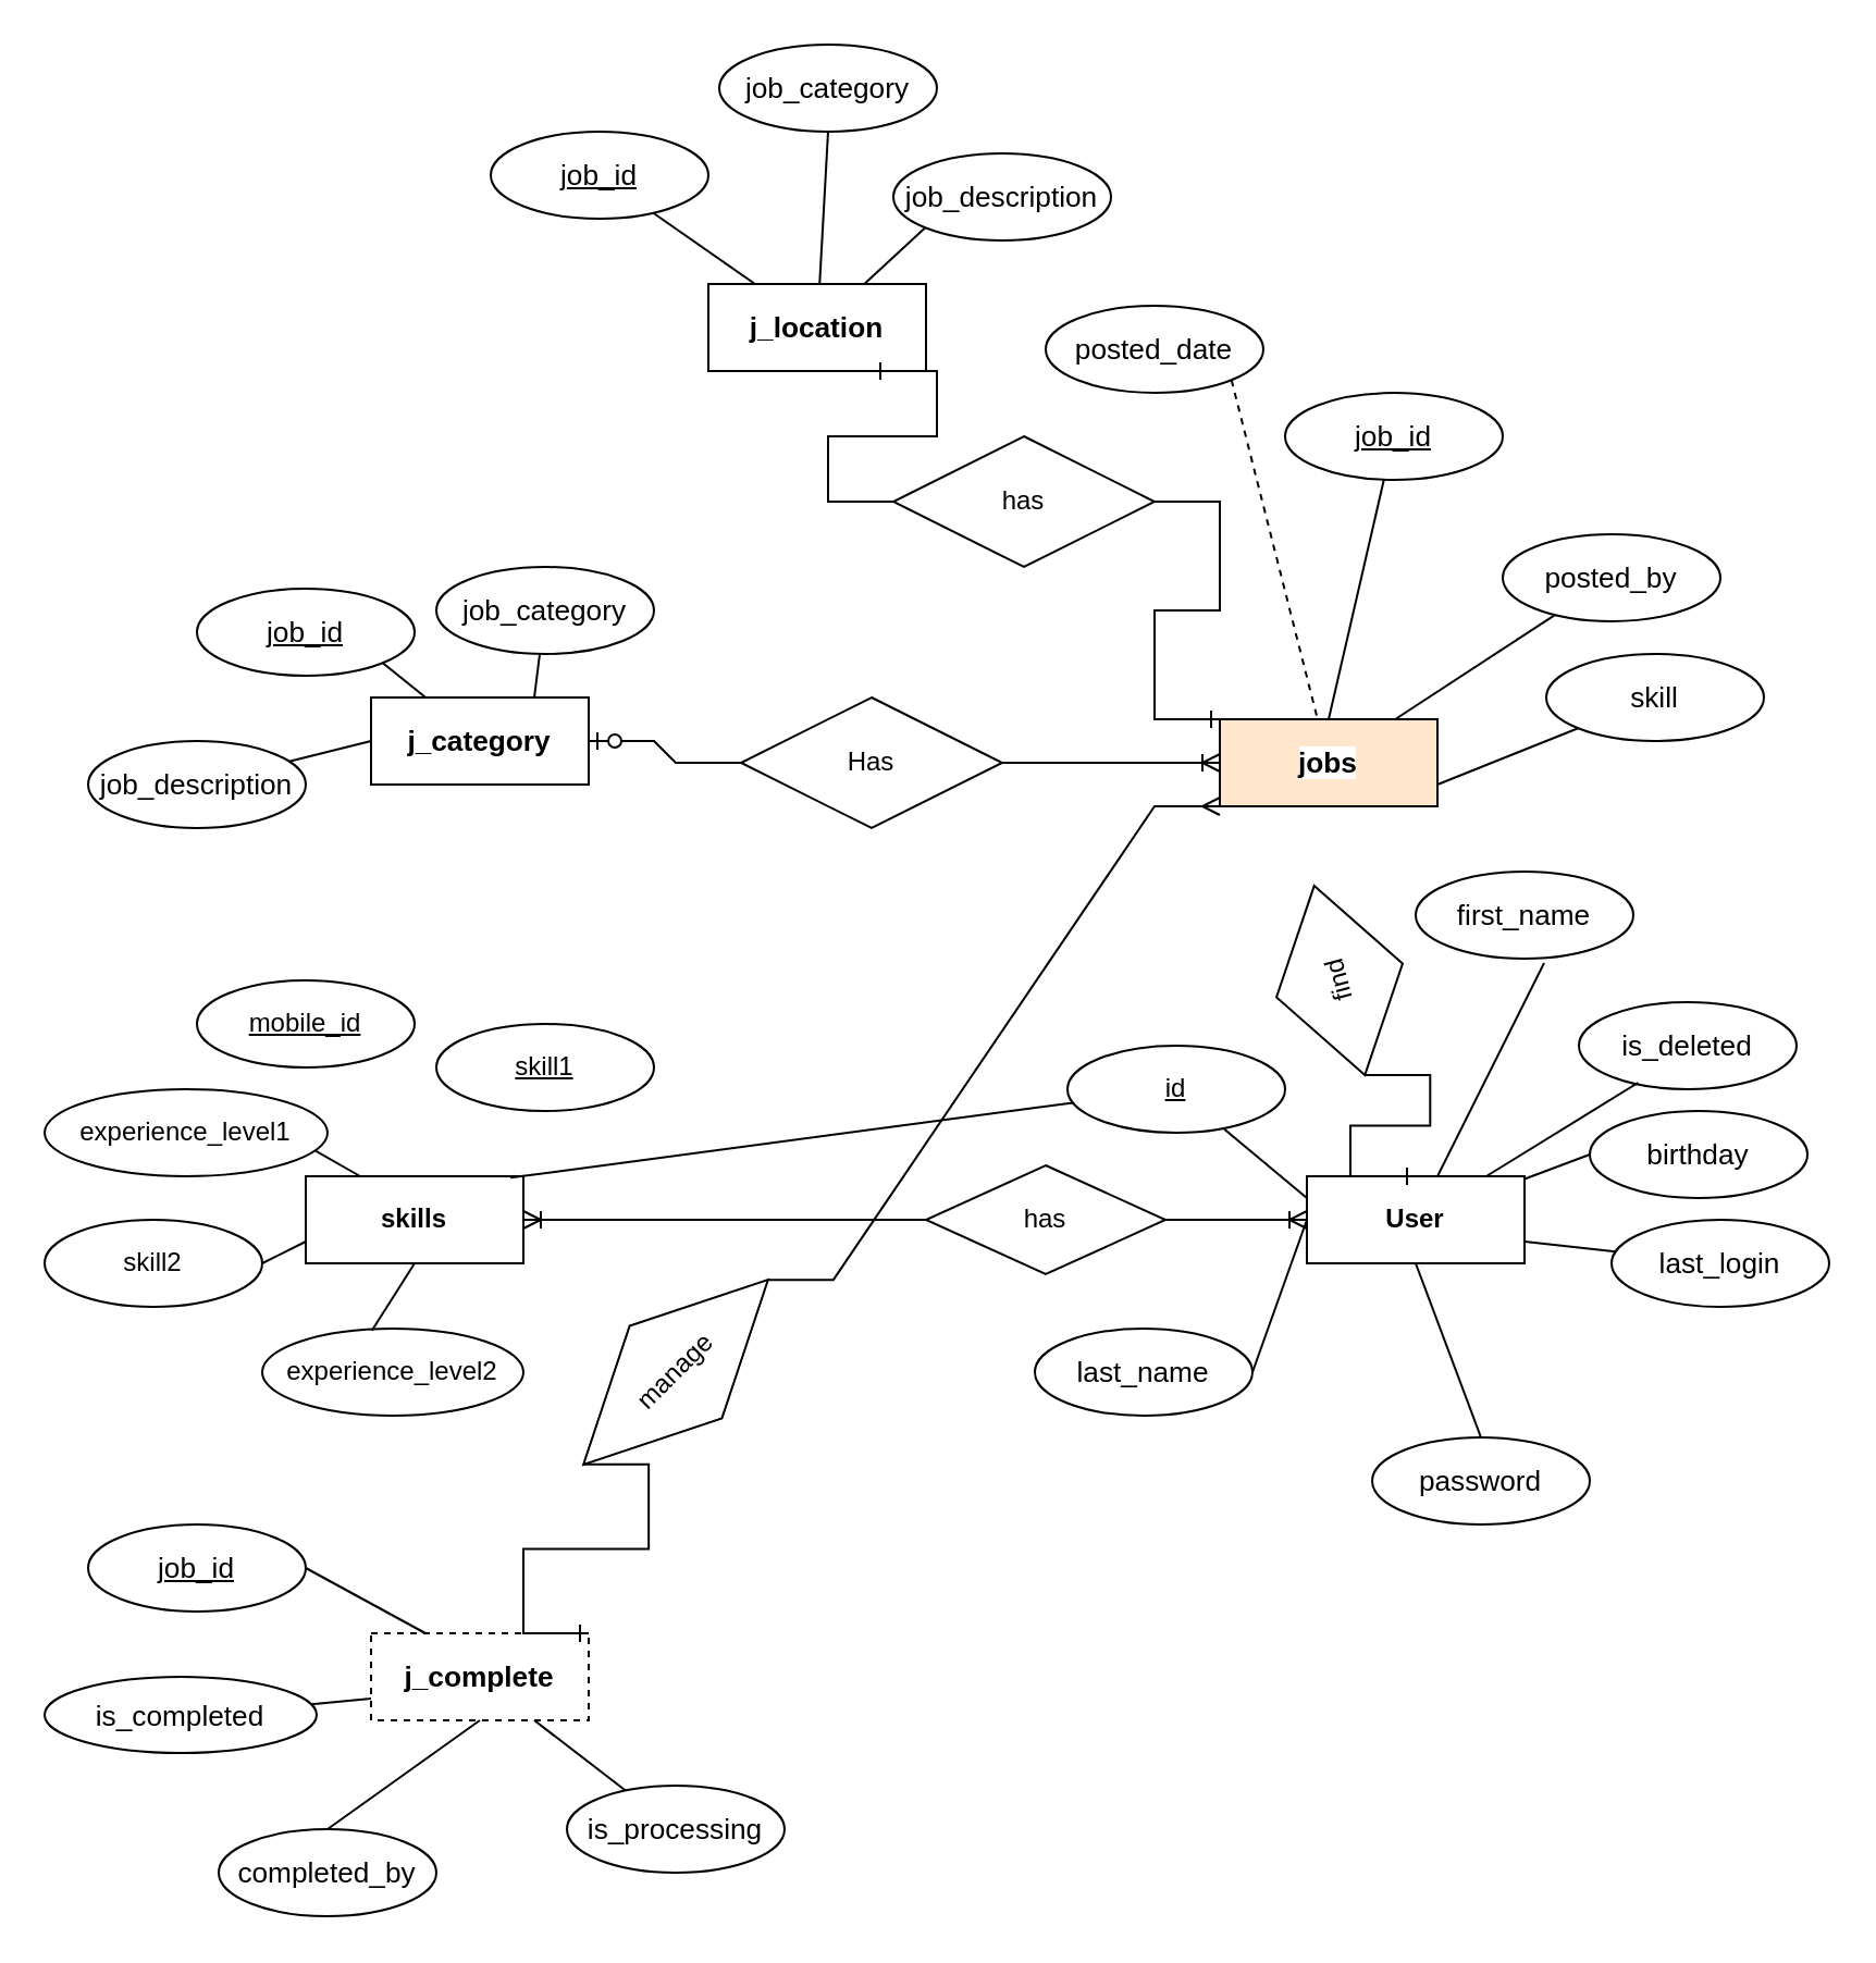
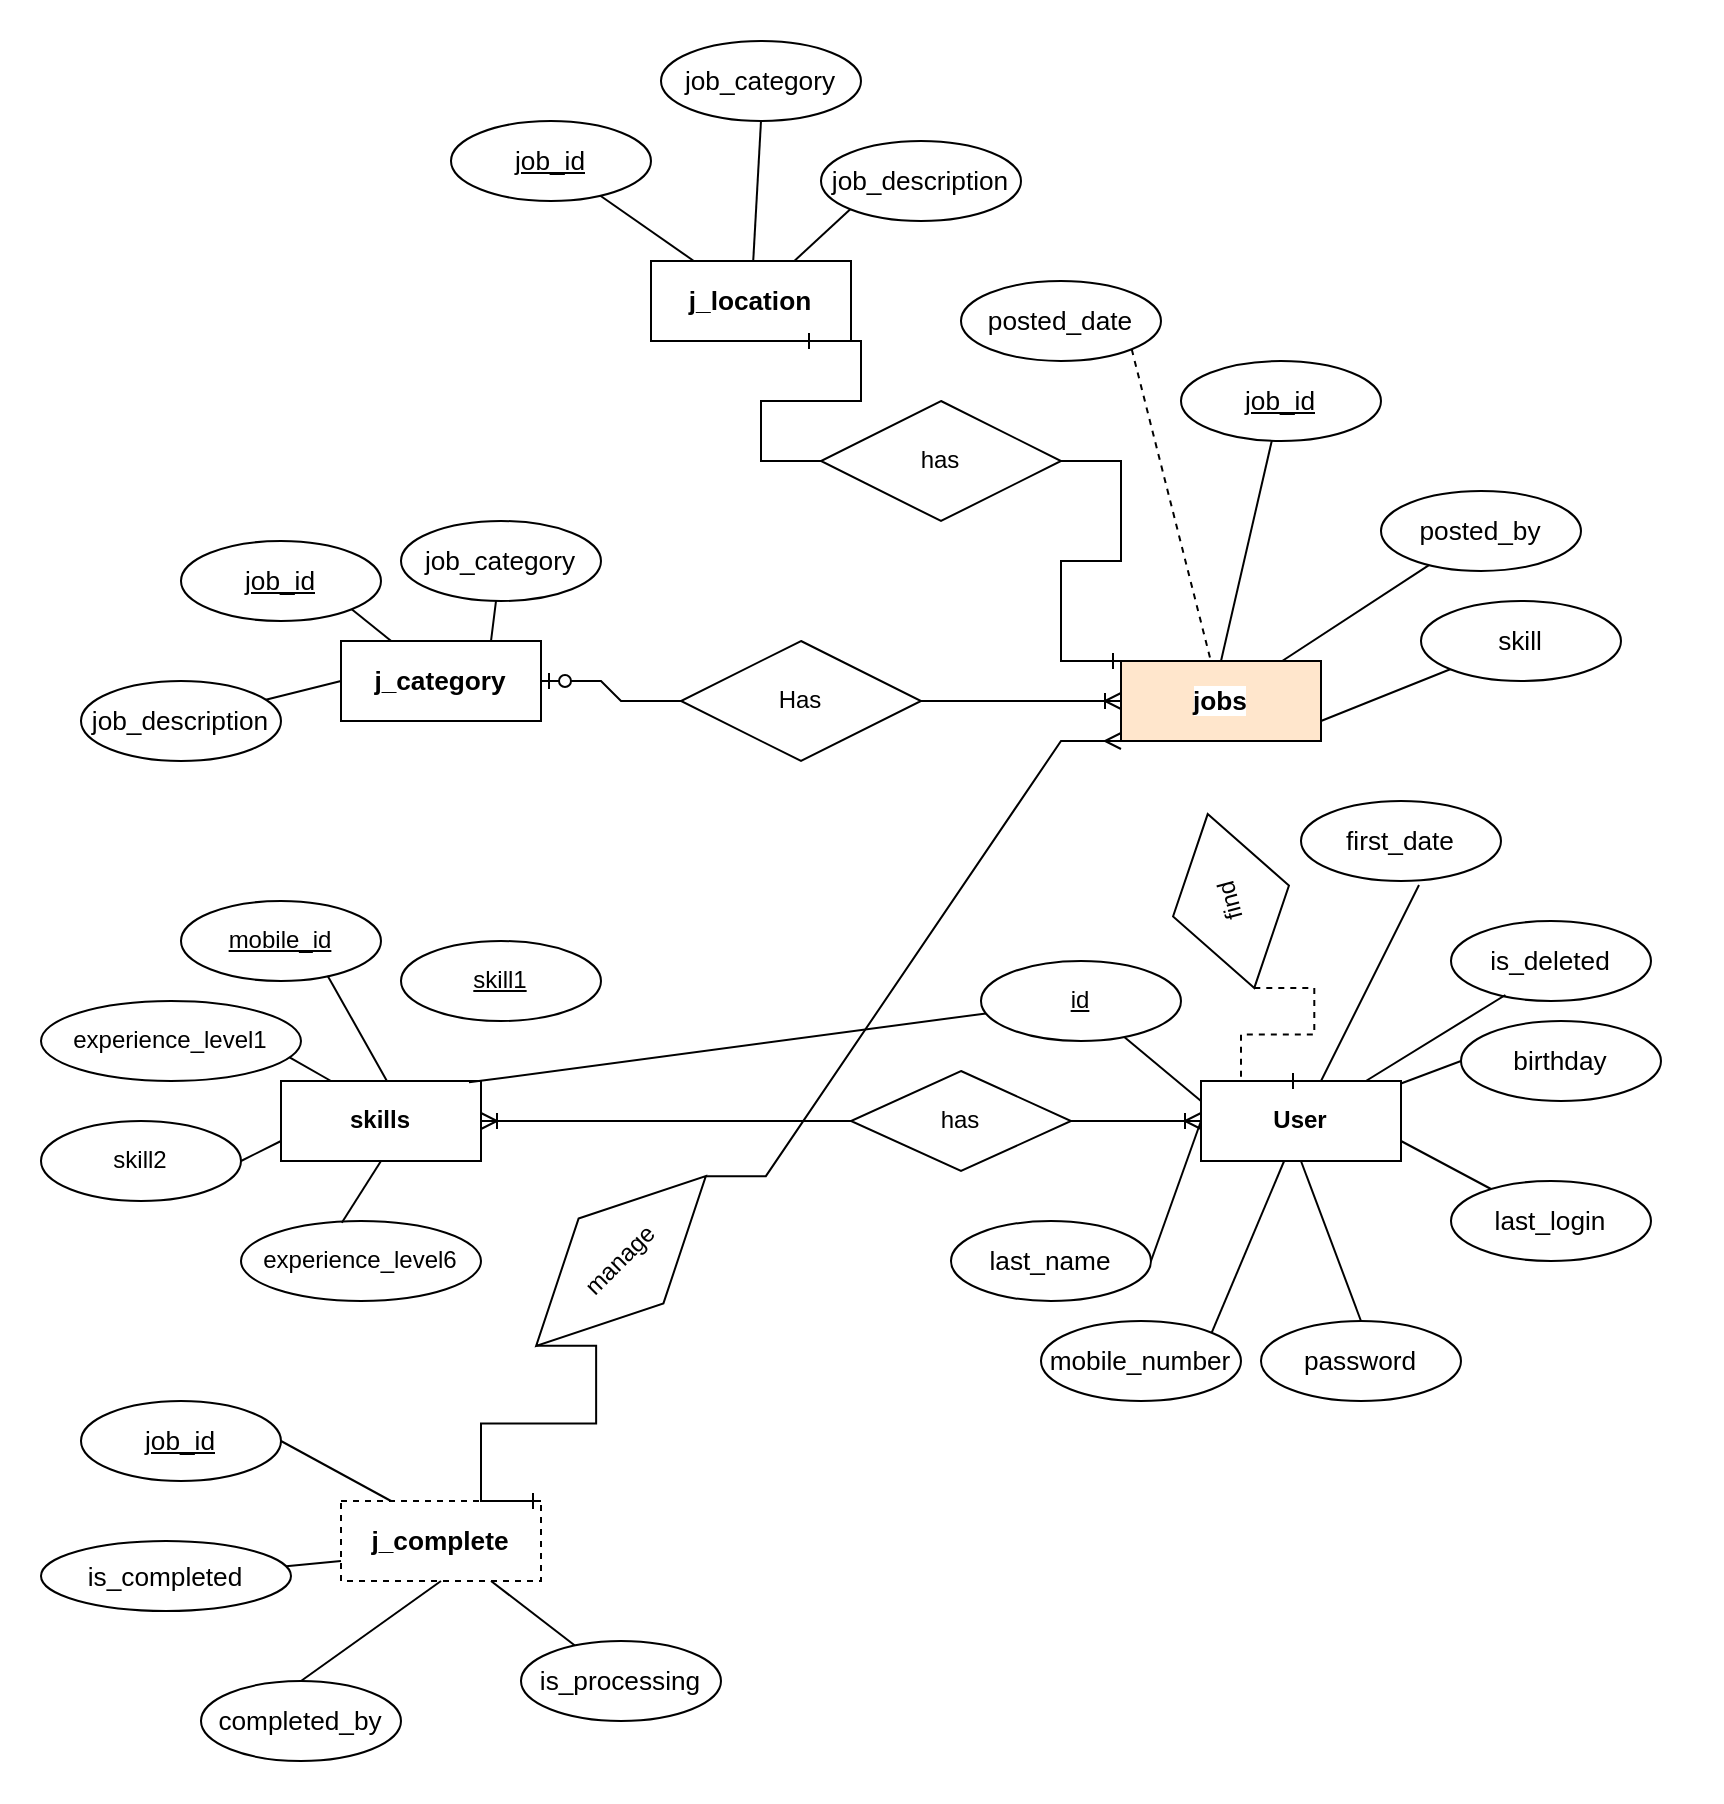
- <mxCell id="3" value="&lt;span style=&quot;background-color: rgb(255 , 255 , 255)&quot;&gt;&lt;span style=&quot;color: rgb(0 , 0 , 0) ; font-family: sans-serif ; font-size: 13.12px ; font-style: normal ; letter-spacing: normal ; text-align: left ; text-indent: 0px ; text-transform: none ; word-spacing: 0px ; display: inline ; float: none&quot;&gt;first_name&lt;span&gt; &lt;br&gt;&lt;/span&gt;&lt;/span&gt;&lt;/span&gt;" style="ellipse;whiteSpace=wrap;html=1;align=center;fillColor=none;strokeColor=default;" parent="1" vertex="1"><mxGeometry x="650" y="400" width="100" height="40" as="geometry" /></mxCell>
+ <mxCell id="3" value="&lt;span style=&quot;background-color: rgb(255 , 255 , 255)&quot;&gt;&lt;span style=&quot;color: rgb(0 , 0 , 0) ; font-family: sans-serif ; font-size: 13.12px ; font-style: normal ; letter-spacing: normal ; text-align: left ; text-indent: 0px ; text-transform: none ; word-spacing: 0px ; display: inline ; float: none&quot;&gt;first_date&lt;span&gt; &lt;br&gt;&lt;/span&gt;&lt;/span&gt;&lt;/span&gt;" style="ellipse;whiteSpace=wrap;html=1;align=center;fillColor=none;strokeColor=default;" parent="1" vertex="1"><mxGeometry x="650" y="400" width="100" height="40" as="geometry" /></mxCell>
+ <mxCell id="58" value="" style="endArrow=none;html=1;rounded=0;entryX=0.733;entryY=0.933;entryDx=0;entryDy=0;entryPerimeter=0;exitX=0.531;exitY=0.006;exitDx=0;exitDy=0;exitPerimeter=0;" parent="1" source="46" target="52" edge="1"><mxGeometry relative="1" as="geometry"><mxPoint x="210" y="580" as="sourcePoint" /><mxPoint x="370" y="580" as="targetPoint" /></mxGeometry></mxCell>
- <mxCell id="69" value="" style="edgeStyle=entityRelationEdgeStyle;fontSize=12;html=1;endArrow=ERone;endFill=1;rounded=0;entryX=0.5;entryY=0;entryDx=0;entryDy=0;exitX=0;exitY=0.5;exitDx=0;exitDy=0;" edge="1" parent="1" source="68" target="47"><mxGeometry width="100" height="100" relative="1" as="geometry"><mxPoint x="370" y="520" as="sourcePoint" /><mxPoint x="470" y="420" as="targetPoint" /></mxGeometry></mxCell>
+ <mxCell id="69" value="" style="edgeStyle=entityRelationEdgeStyle;fontSize=12;html=1;endArrow=ERone;endFill=1;rounded=0;entryX=0.5;entryY=0;entryDx=0;entryDy=0;exitX=0;exitY=0.5;exitDx=0;exitDy=0;dashed=1;" edge="1" parent="1" source="68" target="47"><mxGeometry width="100" height="100" relative="1" as="geometry"><mxPoint x="370" y="520" as="sourcePoint" /><mxPoint x="470" y="420" as="targetPoint" /></mxGeometry></mxCell>
- <mxCell id="7" value="&lt;span style=&quot;color: rgb(0 , 0 , 0) ; font-family: sans-serif ; font-size: 13.12px ; font-style: normal ; font-weight: 400 ; letter-spacing: normal ; text-align: left ; text-indent: 0px ; text-transform: none ; word-spacing: 0px ; background-color: rgb(255 , 255 , 255) ; display: inline ; float: none&quot;&gt;last_login&lt;span&gt; &lt;br&gt;&lt;/span&gt;&lt;/span&gt;" style="ellipse;whiteSpace=wrap;html=1;align=center;" parent="1" vertex="1"><mxGeometry x="740" y="560" width="100" height="40" as="geometry" /></mxCell>
+ <mxCell id="7" value="&lt;span style=&quot;color: rgb(0 , 0 , 0) ; font-family: sans-serif ; font-size: 13.12px ; font-style: normal ; font-weight: 400 ; letter-spacing: normal ; text-align: left ; text-indent: 0px ; text-transform: none ; word-spacing: 0px ; background-color: rgb(255 , 255 , 255) ; display: inline ; float: none&quot;&gt;last_login&lt;span&gt; &lt;br&gt;&lt;/span&gt;&lt;/span&gt;" style="ellipse;whiteSpace=wrap;html=1;align=center;" parent="1" vertex="1"><mxGeometry x="725" y="590" width="100" height="40" as="geometry" /></mxCell>
+ <mxCell id="13" value="" style="endArrow=none;html=1;rounded=0;exitX=1;exitY=0;exitDx=0;exitDy=0;" parent="1" source="5" target="47" edge="1"><mxGeometry relative="1" as="geometry"><mxPoint x="340" y="550" as="sourcePoint" /><mxPoint x="500" y="550" as="targetPoint" /></mxGeometry></mxCell>
- <mxCell id="56" value="experience_level2" style="ellipse;whiteSpace=wrap;html=1;align=center;labelBackgroundColor=#FFFFFF;strokeColor=default;fillColor=default;" parent="1" vertex="1"><mxGeometry x="120" y="610" width="120" height="40" as="geometry" /></mxCell>
+ <mxCell id="56" value="experience_level6" style="ellipse;whiteSpace=wrap;html=1;align=center;labelBackgroundColor=#FFFFFF;strokeColor=default;fillColor=default;" parent="1" vertex="1"><mxGeometry x="120" y="610" width="120" height="40" as="geometry" /></mxCell>
+ <mxCell id="5" value="&lt;span style=&quot;background-color: rgb(255 , 255 , 255)&quot;&gt;&lt;span style=&quot;color: rgb(0 , 0 , 0) ; font-family: sans-serif ; font-size: 13.12px ; font-style: normal ; font-weight: 400 ; letter-spacing: normal ; text-align: left ; text-indent: 0px ; text-transform: none ; word-spacing: 0px ; display: inline ; float: none&quot;&gt;mobile_number&lt;span&gt; &lt;br&gt;&lt;/span&gt;&lt;/span&gt;&lt;/span&gt;" style="ellipse;whiteSpace=wrap;html=1;align=center;fillColor=default;" parent="1" vertex="1"><mxGeometry x="520" y="660" width="100" height="40" as="geometry" /></mxCell>
